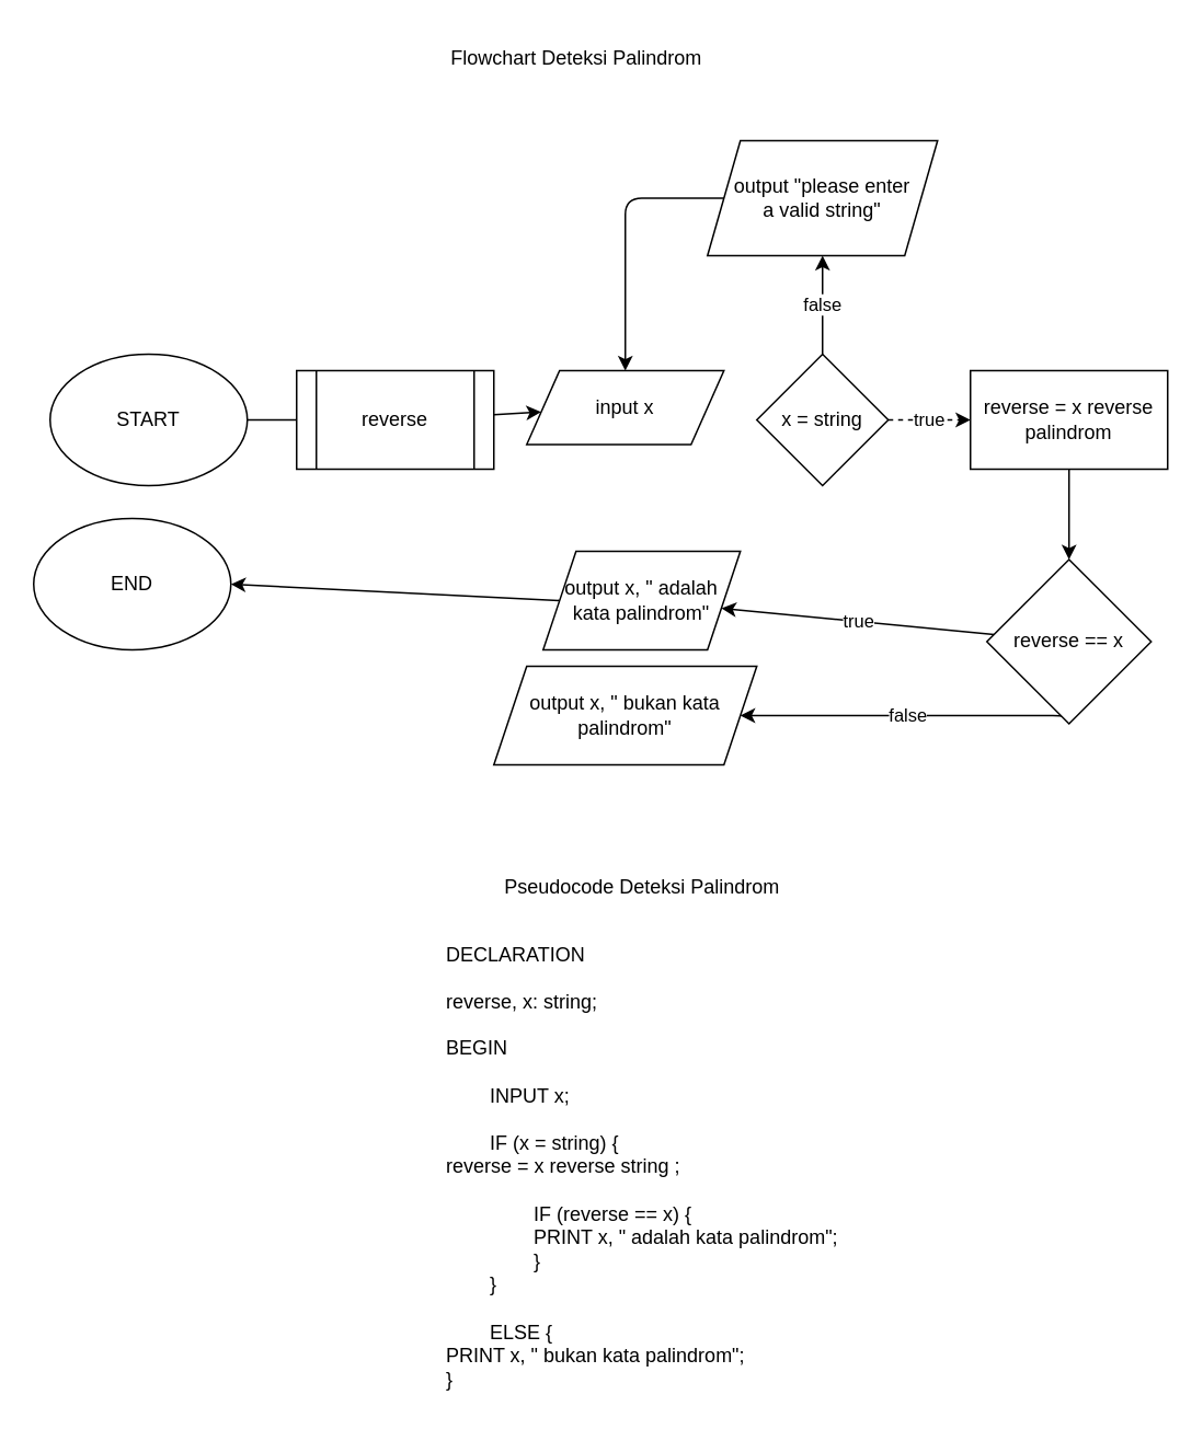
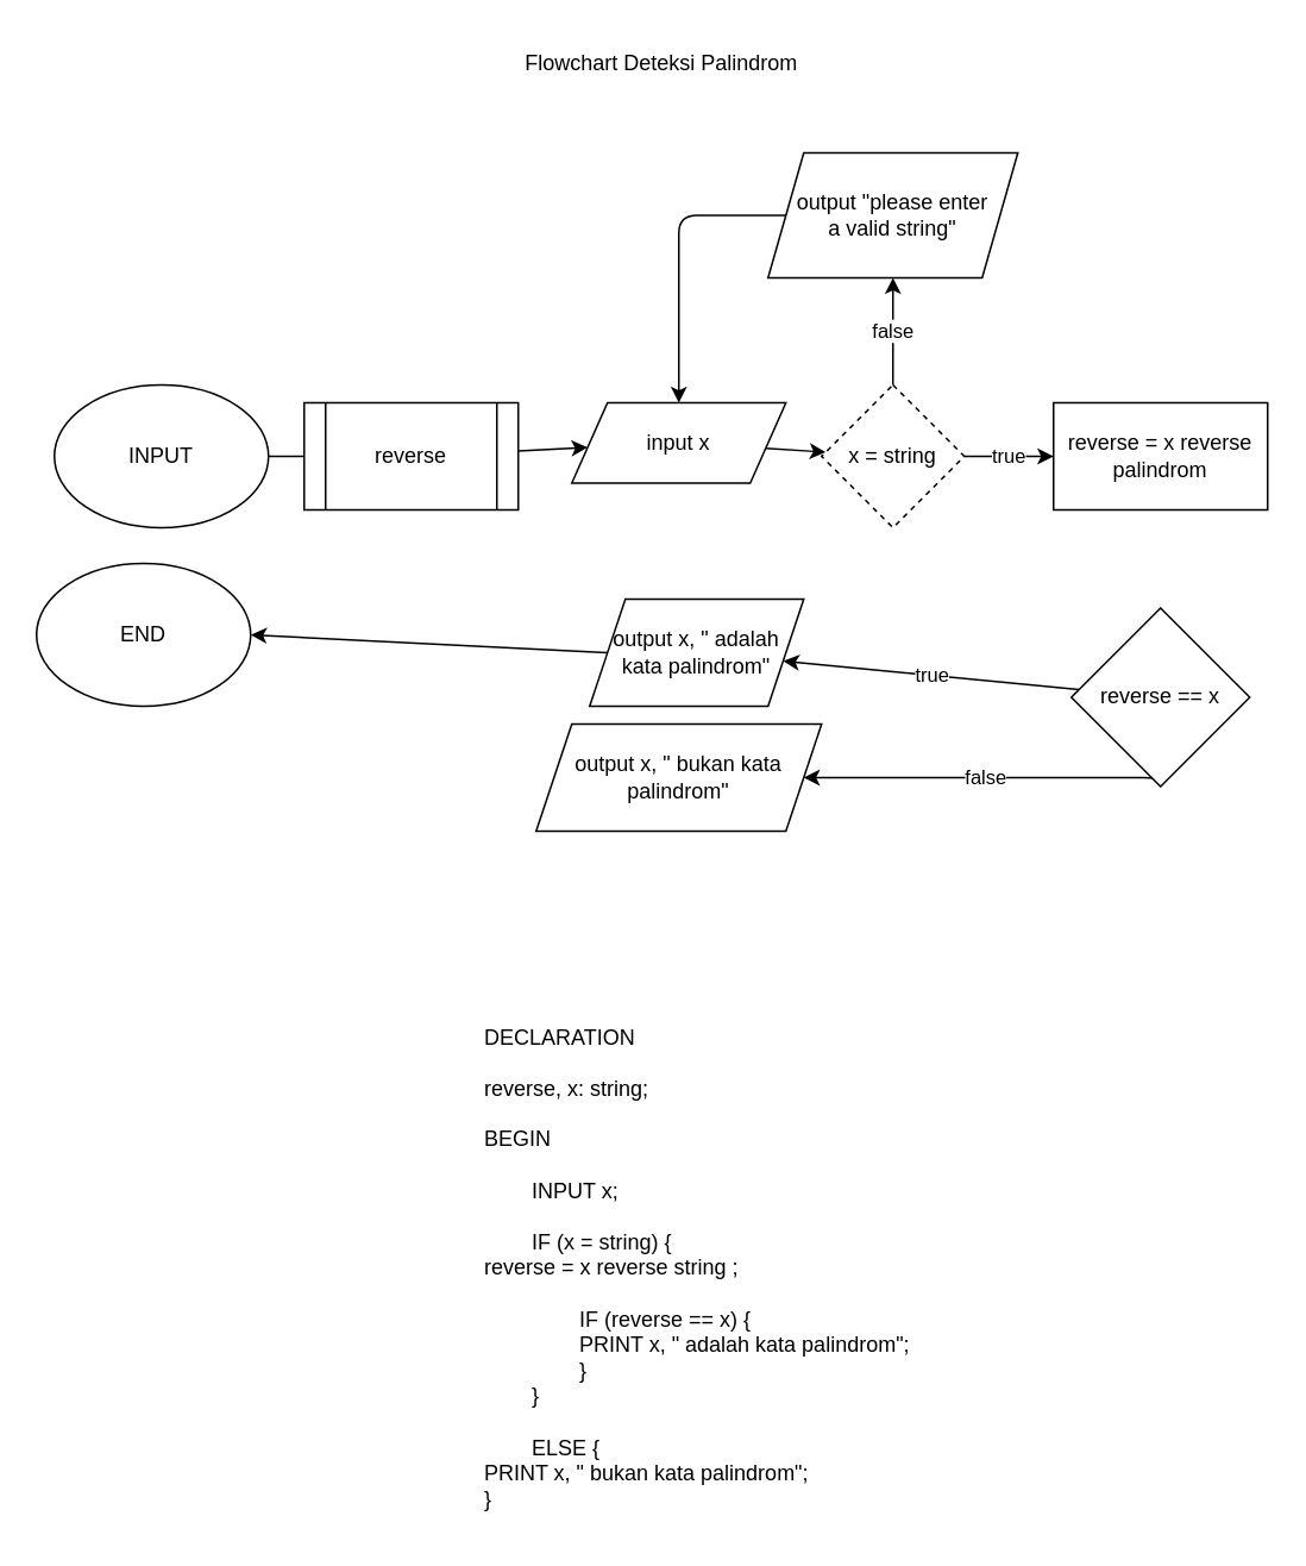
- <mxCell id="22" value="Flowchart Deteksi Palindrom" style="text;html=1;align=center;verticalAlign=middle;resizable=0;points=[];autosize=1;strokeColor=none;fillColor=none;" vertex="1" parent="1"><mxGeometry x="260" y="20" width="180" height="30" as="geometry" /></mxCell>
+ <mxCell id="22" value="Flowchart Deteksi Palindrom" style="text;html=1;align=center;verticalAlign=middle;resizable=0;points=[];autosize=1;strokeColor=none;fillColor=none;" vertex="1" parent="1"><mxGeometry x="280" y="20" width="180" height="30" as="geometry" /></mxCell>
+ <mxCell id="6" value="" style="edgeStyle=none;html=1;" edge="1" parent="1" source="7" target="10"><mxGeometry relative="1" as="geometry" /></mxCell>
- <mxCell id="3" value="START" style="ellipse;whiteSpace=wrap;html=1;" vertex="1" parent="1"><mxGeometry x="30" y="215" width="120" height="80" as="geometry" /></mxCell>
+ <mxCell id="3" value="INPUT" style="ellipse;whiteSpace=wrap;html=1;" vertex="1" parent="1"><mxGeometry x="30" y="215" width="120" height="80" as="geometry" /></mxCell>
- <mxCell id="5" value="reverse" style="shape=process;whiteSpace=wrap;html=1;backgroundOutline=1;" vertex="1" parent="1"><mxGeometry x="180" y="225" width="120" height="60" as="geometry" /></mxCell>
+ <mxCell id="5" value="reverse" style="shape=process;whiteSpace=wrap;html=1;backgroundOutline=1;" vertex="1" parent="1"><mxGeometry x="170" y="225" width="120" height="60" as="geometry" /></mxCell>
- <mxCell id="10" value="x = string" style="rhombus;whiteSpace=wrap;html=1;" vertex="1" parent="1"><mxGeometry x="460" y="215" width="80" height="80" as="geometry" /></mxCell>
+ <mxCell id="10" value="x = string" style="rhombus;whiteSpace=wrap;html=1;dashed=1;" vertex="1" parent="1"><mxGeometry x="460" y="215" width="80" height="80" as="geometry" /></mxCell>
- <mxCell id="8" value="true" style="edgeStyle=none;html=1;dashed=1;" edge="1" parent="1" source="10" target="12"><mxGeometry relative="1" as="geometry" /></mxCell>
+ <mxCell id="8" value="true" style="edgeStyle=none;html=1;" edge="1" parent="1" source="10" target="12"><mxGeometry relative="1" as="geometry" /></mxCell>
- <mxCell id="11" value="" style="edgeStyle=none;html=1;" edge="1" parent="1" source="12" target="17"><mxGeometry relative="1" as="geometry" /></mxCell>
- <mxCell id="24" value="Pseudocode Deteksi Palindrom" style="text;html=1;align=center;verticalAlign=middle;resizable=0;points=[];autosize=1;strokeColor=none;fillColor=none;" vertex="1" parent="1"><mxGeometry x="295" y="525" width="190" height="30" as="geometry" /></mxCell>
